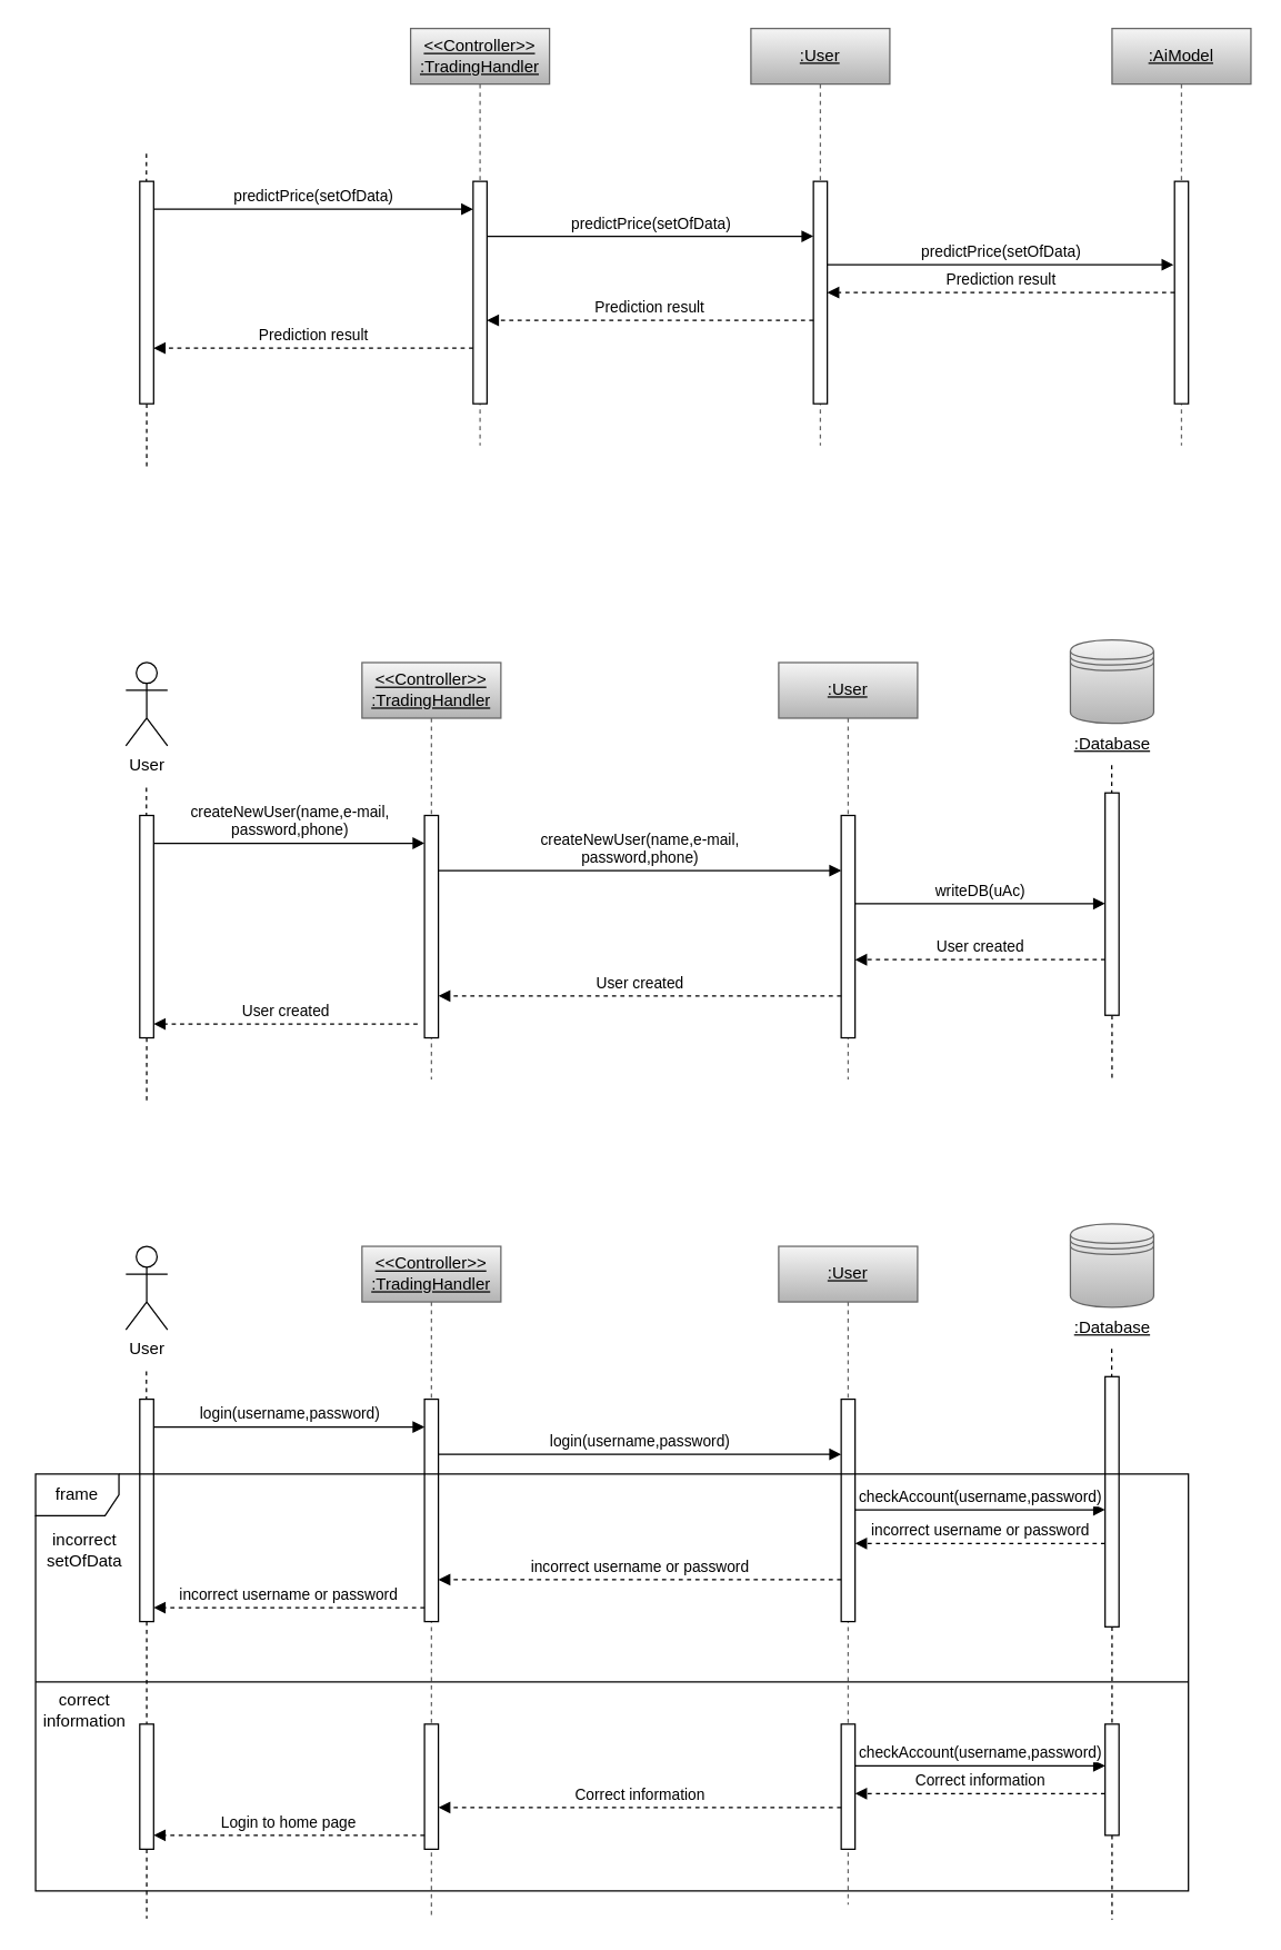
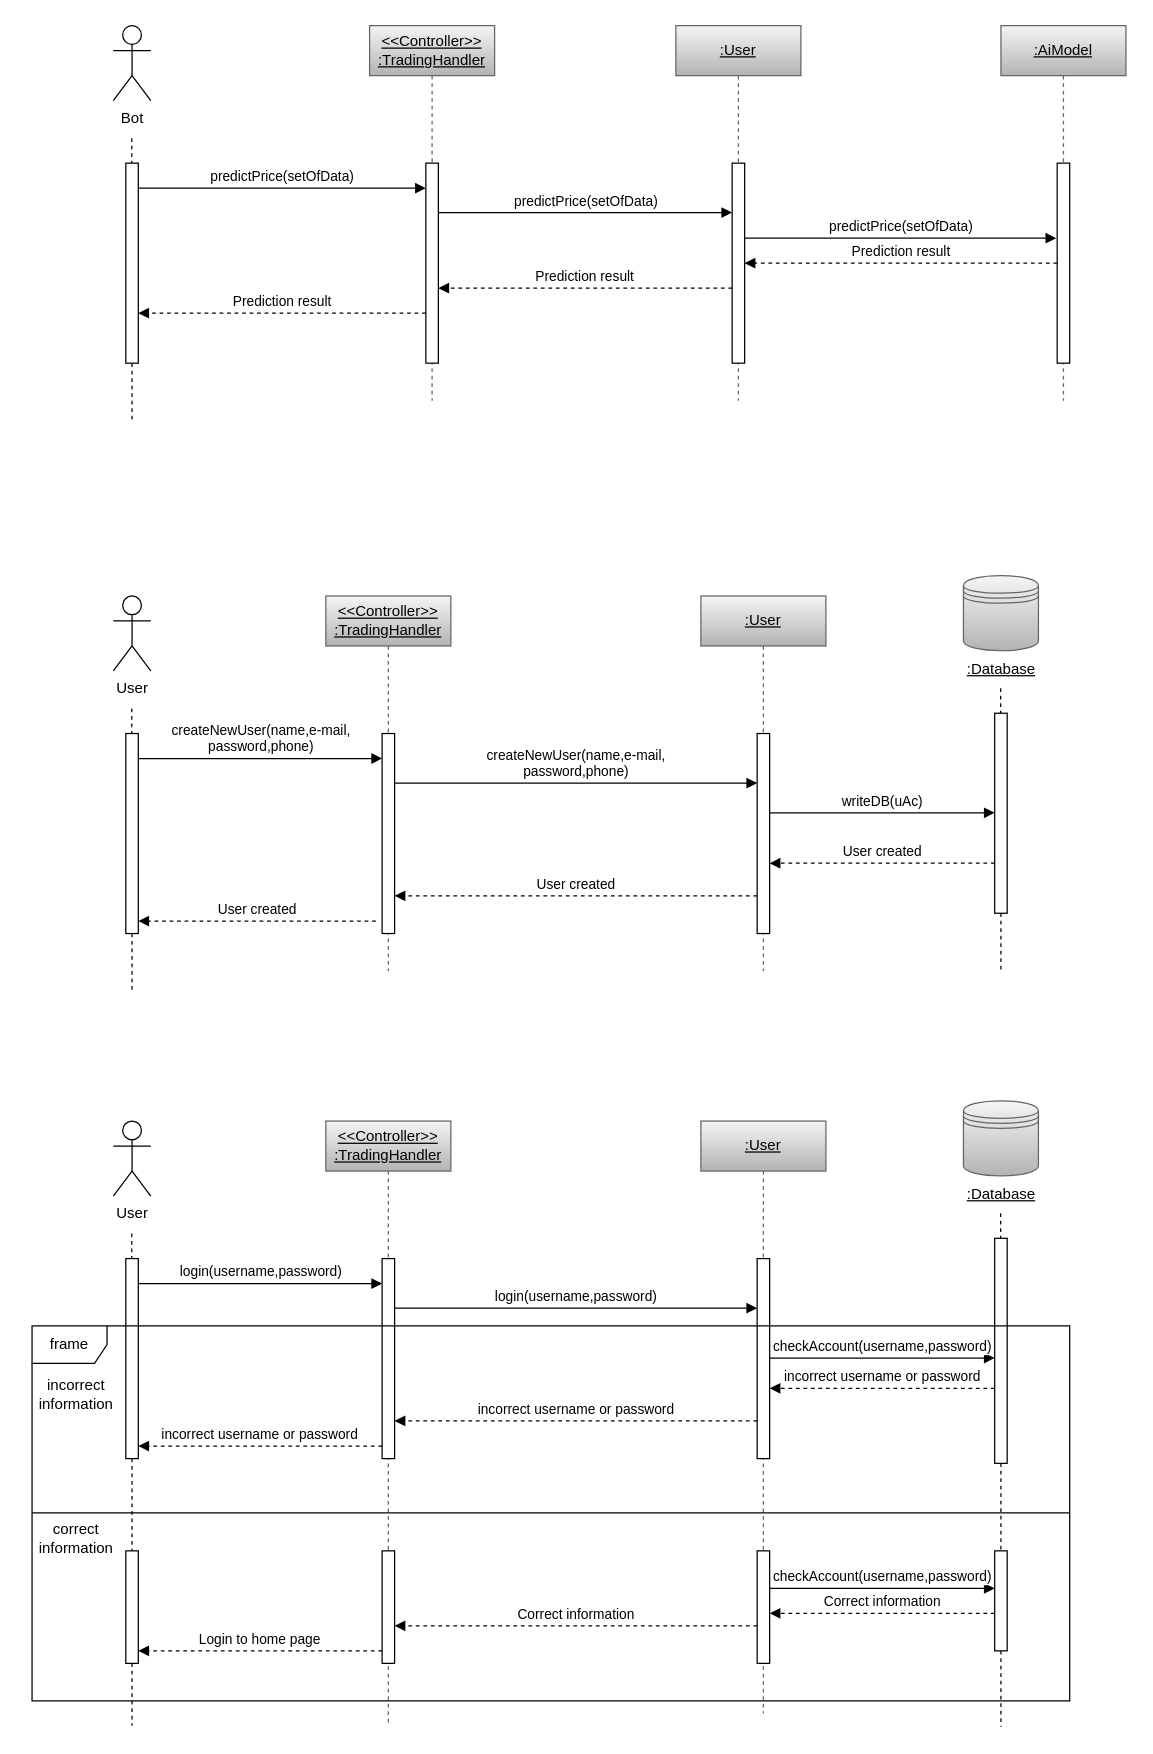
+ <mxCell id="2" value="Bot" style="shape=umlActor;verticalLabelPosition=bottom;verticalAlign=top;html=1;outlineConnect=0;" parent="1" vertex="1"><mxGeometry x="90" y="20" width="30" height="60" as="geometry" /></mxCell>
- <mxCell id="67" value="&lt;div&gt;incorrect&lt;/div&gt;&lt;div&gt;setOfData&lt;br&gt;&lt;/div&gt;" style="text;html=1;align=center;verticalAlign=middle;resizable=0;points=[];autosize=1;strokeColor=none;fillColor=none;" parent="1" vertex="1"><mxGeometry x="20" y="1095" width="80" height="40" as="geometry" /></mxCell>
+ <mxCell id="67" value="&lt;div&gt;incorrect&lt;/div&gt;&lt;div&gt;information&lt;br&gt;&lt;/div&gt;" style="text;html=1;align=center;verticalAlign=middle;resizable=0;points=[];autosize=1;strokeColor=none;fillColor=none;" parent="1" vertex="1"><mxGeometry x="20" y="1095" width="80" height="40" as="geometry" /></mxCell>
